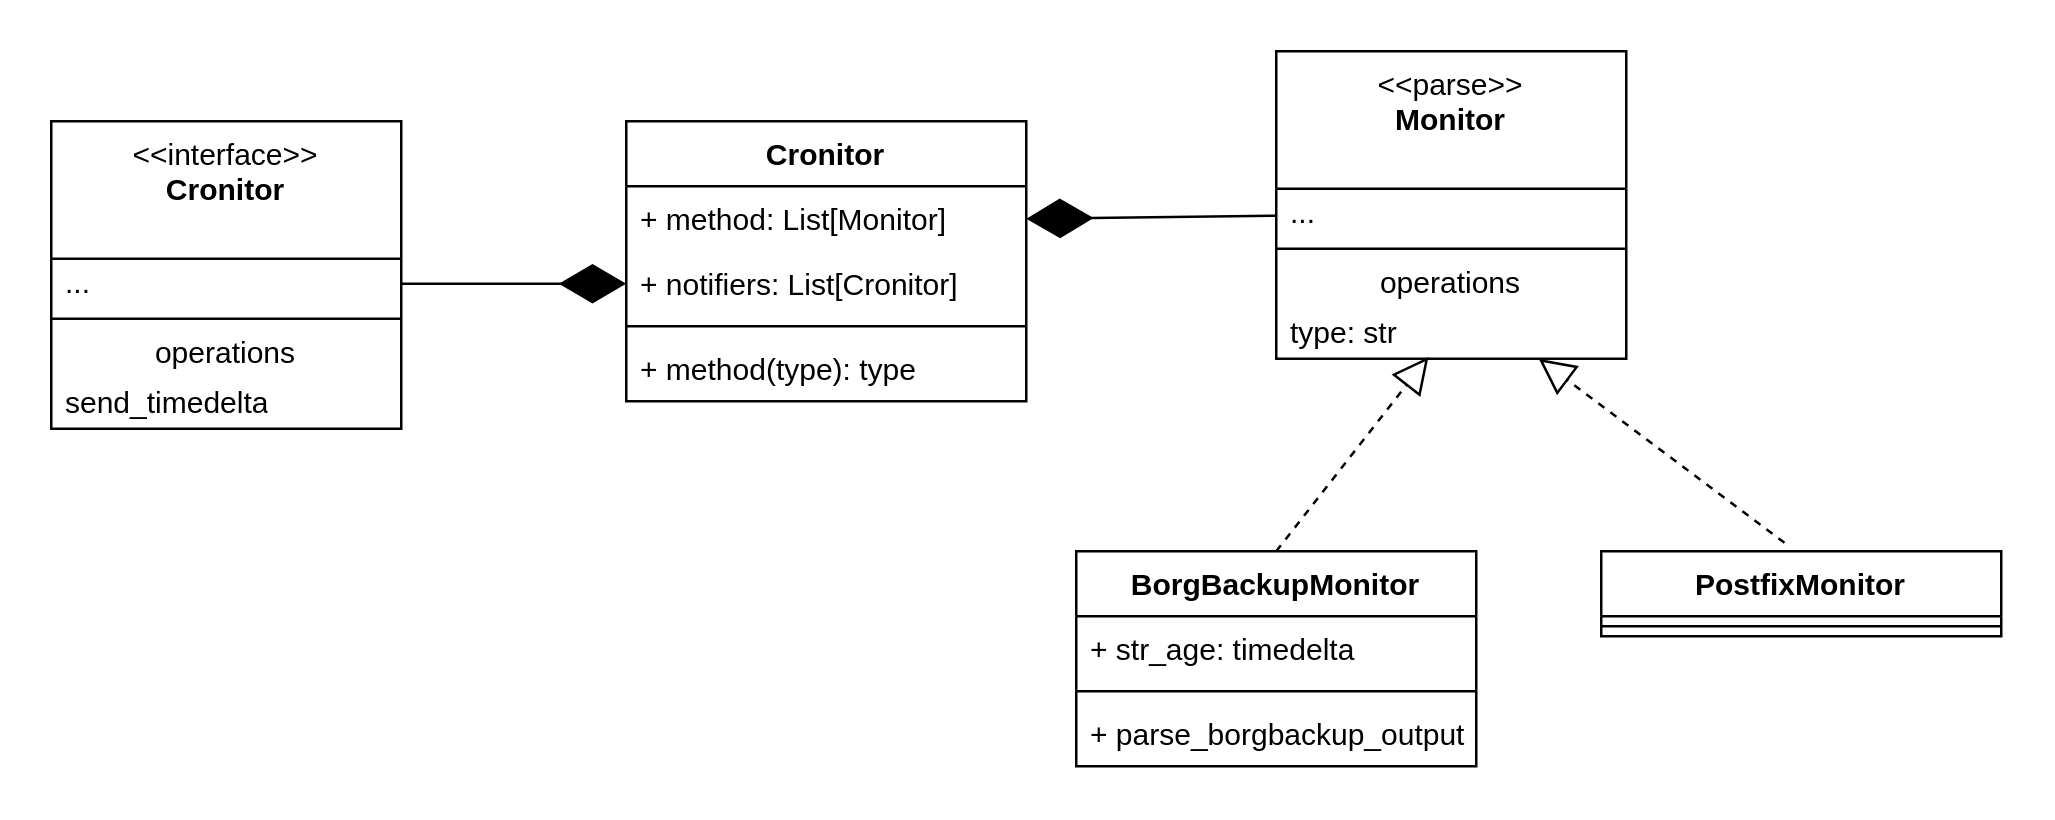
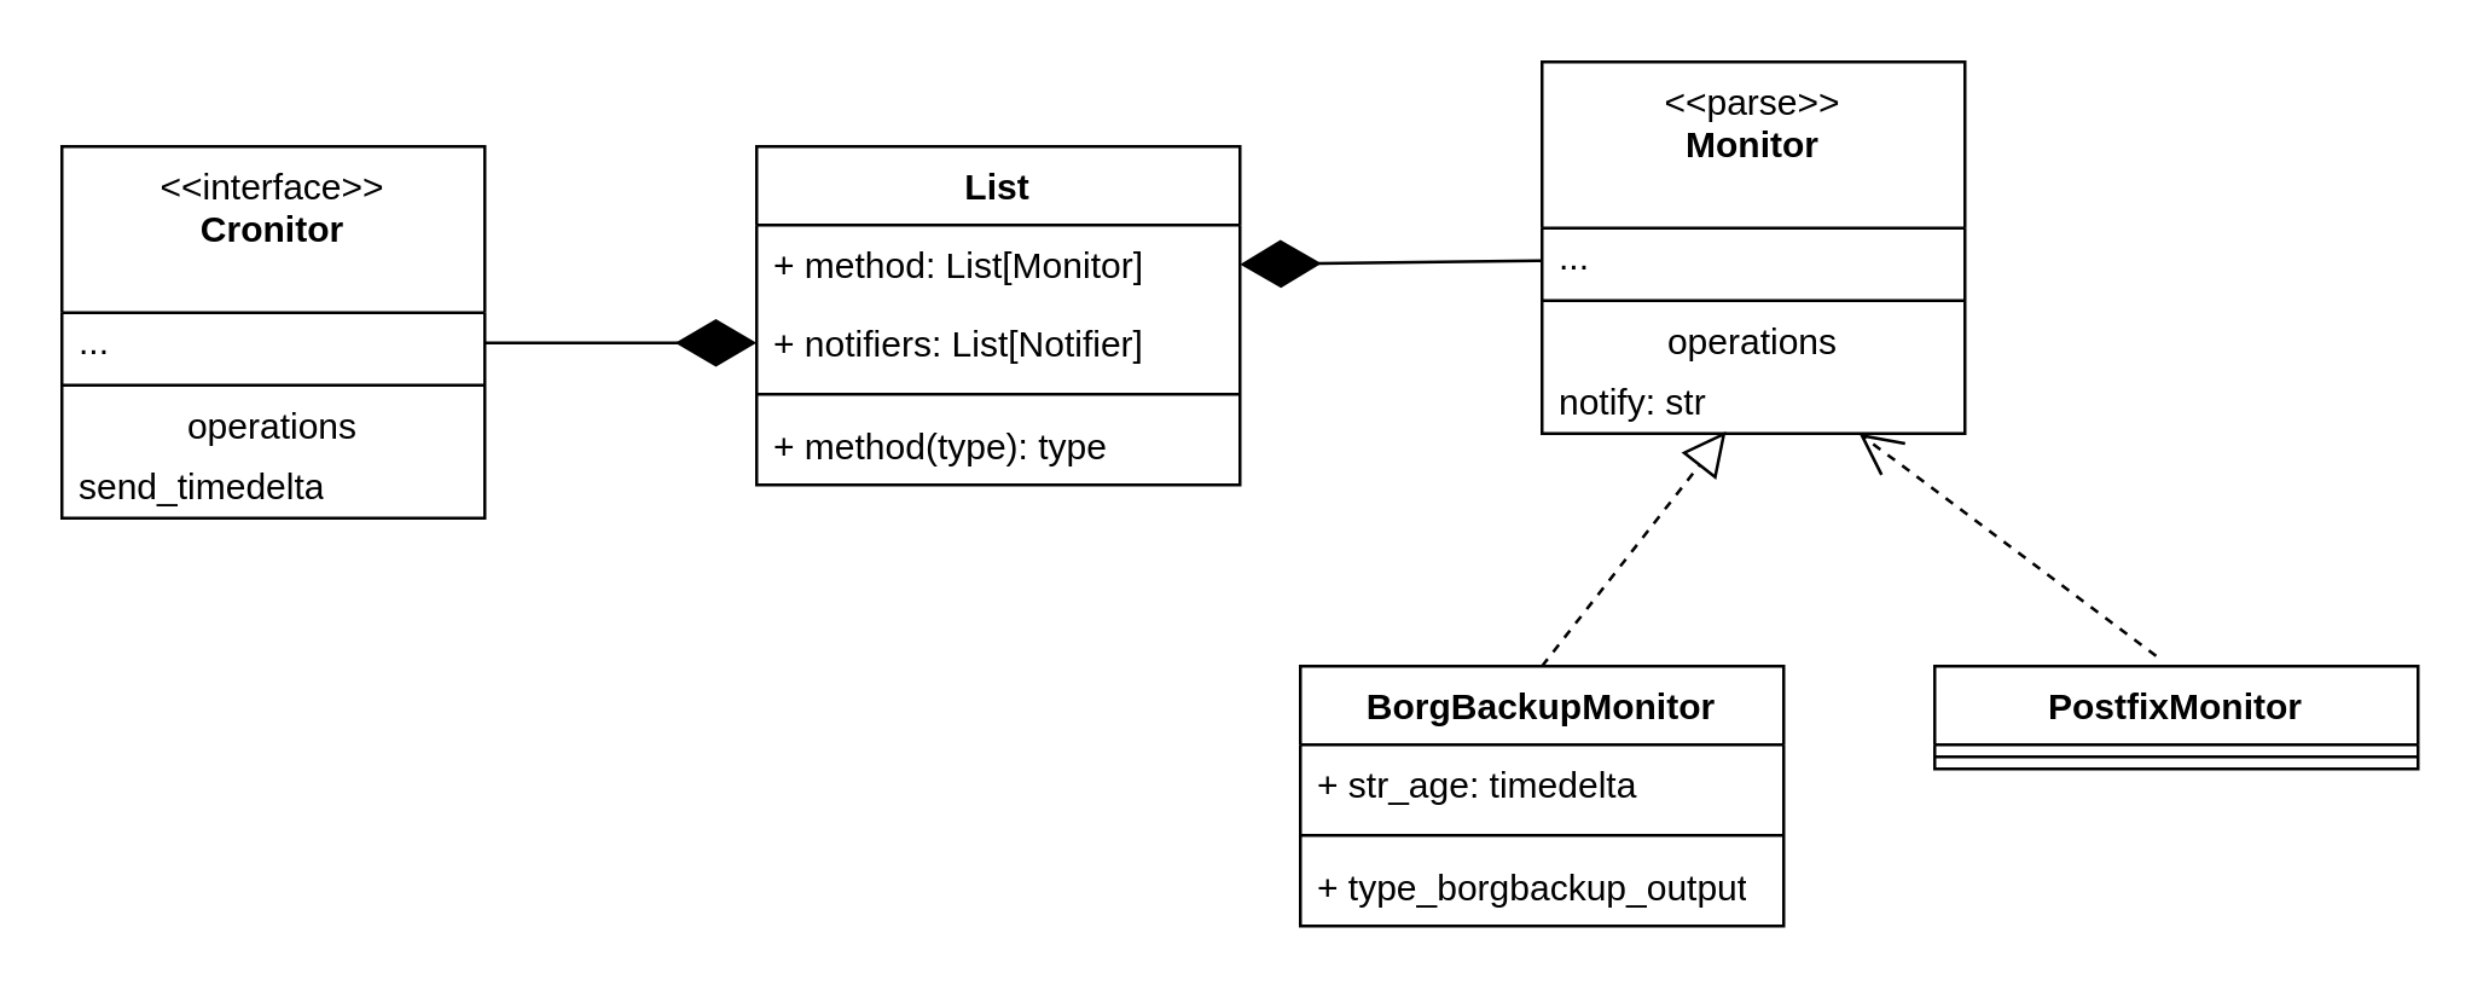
- <mxCell id="2" value="Cronitor" style="swimlane;fontStyle=1;align=center;verticalAlign=top;childLayout=stackLayout;horizontal=1;startSize=26;horizontalStack=0;resizeParent=1;resizeParentMax=0;resizeLast=0;collapsible=1;marginBottom=0;whiteSpace=wrap;html=1;" vertex="1" parent="1"><mxGeometry x="250" y="48" width="160" height="112" as="geometry" /></mxCell>
+ <mxCell id="2" value="List" style="swimlane;fontStyle=1;align=center;verticalAlign=top;childLayout=stackLayout;horizontal=1;startSize=26;horizontalStack=0;resizeParent=1;resizeParentMax=0;resizeLast=0;collapsible=1;marginBottom=0;whiteSpace=wrap;html=1;" vertex="1" parent="1"><mxGeometry x="250" y="48" width="160" height="112" as="geometry" /></mxCell>
- <mxCell id="4" value="+ notifiers: List[Cronitor]" style="text;strokeColor=none;fillColor=none;align=left;verticalAlign=top;spacingLeft=4;spacingRight=4;overflow=hidden;rotatable=0;points=[[0,0.5],[1,0.5]];portConstraint=eastwest;whiteSpace=wrap;html=1;" vertex="1" parent="2"><mxGeometry y="52" width="160" height="26" as="geometry" /></mxCell>
+ <mxCell id="4" value="+ notifiers: List[Notifier]" style="text;strokeColor=none;fillColor=none;align=left;verticalAlign=top;spacingLeft=4;spacingRight=4;overflow=hidden;rotatable=0;points=[[0,0.5],[1,0.5]];portConstraint=eastwest;whiteSpace=wrap;html=1;" vertex="1" parent="2"><mxGeometry y="52" width="160" height="26" as="geometry" /></mxCell>
- <mxCell id="12" value="type: str" style="text;html=1;strokeColor=none;fillColor=none;align=left;verticalAlign=middle;spacingLeft=4;spacingRight=4;overflow=hidden;rotatable=0;points=[[0,0.5],[1,0.5]];portConstraint=eastwest;whiteSpace=wrap;" vertex="1" parent="8"><mxGeometry y="103" width="140" height="20" as="geometry" /></mxCell>
+ <mxCell id="12" value="notify: str" style="text;html=1;strokeColor=none;fillColor=none;align=left;verticalAlign=middle;spacingLeft=4;spacingRight=4;overflow=hidden;rotatable=0;points=[[0,0.5],[1,0.5]];portConstraint=eastwest;whiteSpace=wrap;" vertex="1" parent="8"><mxGeometry y="103" width="140" height="20" as="geometry" /></mxCell>
- <mxCell id="20" value="" style="endArrow=block;dashed=1;endFill=0;endSize=12;html=1;rounded=0;exitX=0.458;exitY=-0.101;exitDx=0;exitDy=0;exitPerimeter=0;entryX=0.75;entryY=1;entryDx=0;entryDy=0;" edge="1" parent="1" source="18" target="8"><mxGeometry width="160" relative="1" as="geometry"><mxPoint x="420" y="120" as="sourcePoint" /><mxPoint x="570" y="190" as="targetPoint" /></mxGeometry></mxCell>
+ <mxCell id="20" value="" style="endArrow=open;dashed=1;endFill=0;endSize=12;html=1;rounded=0;exitX=0.458;exitY=-0.101;exitDx=0;exitDy=0;exitPerimeter=0;entryX=0.75;entryY=1;entryDx=0;entryDy=0;" edge="1" parent="1" source="18" target="8"><mxGeometry width="160" relative="1" as="geometry"><mxPoint x="420" y="120" as="sourcePoint" /><mxPoint x="570" y="190" as="targetPoint" /></mxGeometry></mxCell>
- <mxCell id="16" value="+ parse_borgbackup_output" style="text;strokeColor=none;fillColor=none;align=left;verticalAlign=top;spacingLeft=4;spacingRight=4;overflow=hidden;rotatable=0;points=[[0,0.5],[1,0.5]];portConstraint=eastwest;whiteSpace=wrap;html=1;" vertex="1" parent="13"><mxGeometry y="60" width="160" height="26" as="geometry" /></mxCell>
+ <mxCell id="16" value="+ type_borgbackup_output" style="text;strokeColor=none;fillColor=none;align=left;verticalAlign=top;spacingLeft=4;spacingRight=4;overflow=hidden;rotatable=0;points=[[0,0.5],[1,0.5]];portConstraint=eastwest;whiteSpace=wrap;html=1;" vertex="1" parent="13"><mxGeometry y="60" width="160" height="26" as="geometry" /></mxCell>
